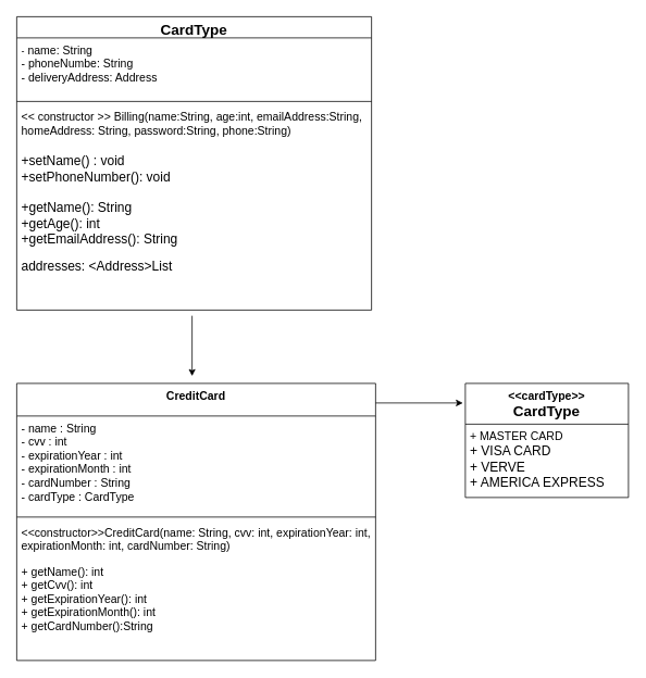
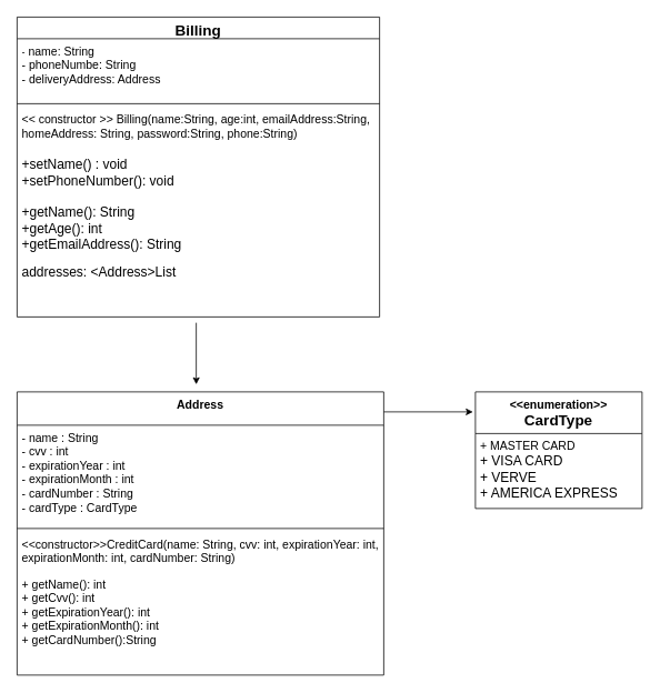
- <mxCell id="2" value="&lt;font style=&quot;font-size: 18px;&quot;&gt;CardType&lt;/font&gt;" style="swimlane;fontStyle=1;align=center;verticalAlign=top;childLayout=stackLayout;horizontal=1;startSize=26;horizontalStack=0;resizeParent=1;resizeParentMax=0;resizeLast=0;collapsible=1;marginBottom=0;whiteSpace=wrap;html=1;" parent="1" vertex="1"><mxGeometry x="20" y="20" width="435" height="360" as="geometry" /></mxCell>
+ <mxCell id="2" value="&lt;font style=&quot;font-size: 18px;&quot;&gt;Billing&lt;/font&gt;" style="swimlane;fontStyle=1;align=center;verticalAlign=top;childLayout=stackLayout;horizontal=1;startSize=26;horizontalStack=0;resizeParent=1;resizeParentMax=0;resizeLast=0;collapsible=1;marginBottom=0;whiteSpace=wrap;html=1;" parent="1" vertex="1"><mxGeometry x="20" y="20" width="435" height="360" as="geometry" /></mxCell>
- <mxCell id="6" value="&lt;span style=&quot;font-size: 14px;&quot;&gt;CreditCard&lt;/span&gt;" style="swimlane;fontStyle=1;align=center;verticalAlign=top;childLayout=stackLayout;horizontal=1;startSize=40;horizontalStack=0;resizeParent=1;resizeParentMax=0;resizeLast=0;collapsible=1;marginBottom=0;whiteSpace=wrap;html=1;" parent="1" vertex="1"><mxGeometry x="20" y="470" width="440" height="340" as="geometry" /></mxCell>
+ <mxCell id="6" value="&lt;span style=&quot;font-size: 14px;&quot;&gt;Address&lt;/span&gt;" style="swimlane;fontStyle=1;align=center;verticalAlign=top;childLayout=stackLayout;horizontal=1;startSize=40;horizontalStack=0;resizeParent=1;resizeParentMax=0;resizeLast=0;collapsible=1;marginBottom=0;whiteSpace=wrap;html=1;" parent="1" vertex="1"><mxGeometry x="20" y="470" width="440" height="340" as="geometry" /></mxCell>
- <mxCell id="10" value="&lt;font style=&quot;font-size: 14px;&quot;&gt;&amp;lt;&amp;lt;cardType&amp;gt;&amp;gt;&lt;/font&gt;&lt;div&gt;&lt;span style=&quot;font-size: 18px;&quot;&gt;CardType&lt;/span&gt;&lt;/div&gt;" style="swimlane;fontStyle=1;align=center;verticalAlign=top;childLayout=stackLayout;horizontal=1;startSize=50;horizontalStack=0;resizeParent=1;resizeParentMax=0;resizeLast=0;collapsible=1;marginBottom=0;whiteSpace=wrap;html=1;" parent="1" vertex="1"><mxGeometry x="570" y="470" width="200" height="140" as="geometry" /></mxCell>
+ <mxCell id="10" value="&lt;font style=&quot;font-size: 14px;&quot;&gt;&amp;lt;&amp;lt;enumeration&amp;gt;&amp;gt;&lt;/font&gt;&lt;div&gt;&lt;span style=&quot;font-size: 18px;&quot;&gt;CardType&lt;/span&gt;&lt;/div&gt;" style="swimlane;fontStyle=1;align=center;verticalAlign=top;childLayout=stackLayout;horizontal=1;startSize=50;horizontalStack=0;resizeParent=1;resizeParentMax=0;resizeLast=0;collapsible=1;marginBottom=0;whiteSpace=wrap;html=1;" parent="1" vertex="1"><mxGeometry x="570" y="470" width="200" height="140" as="geometry" /></mxCell>
